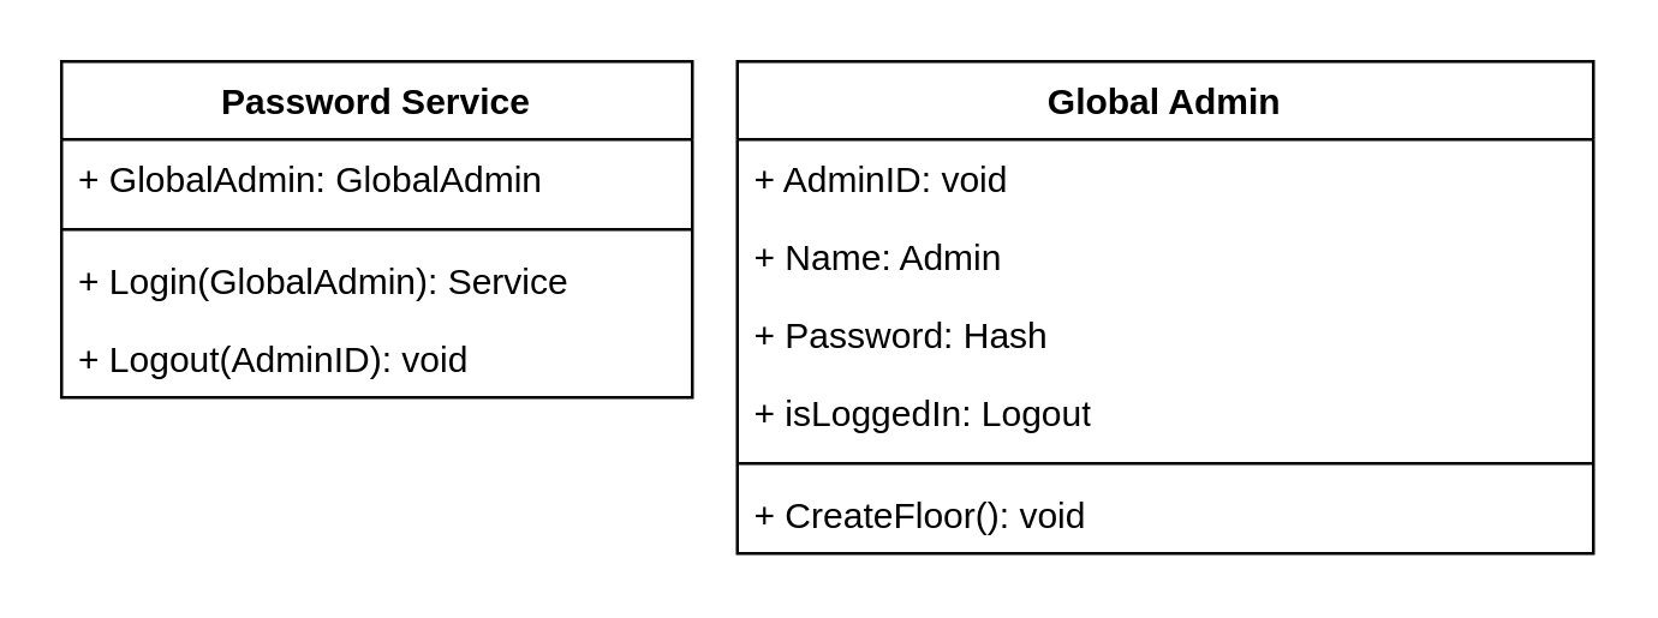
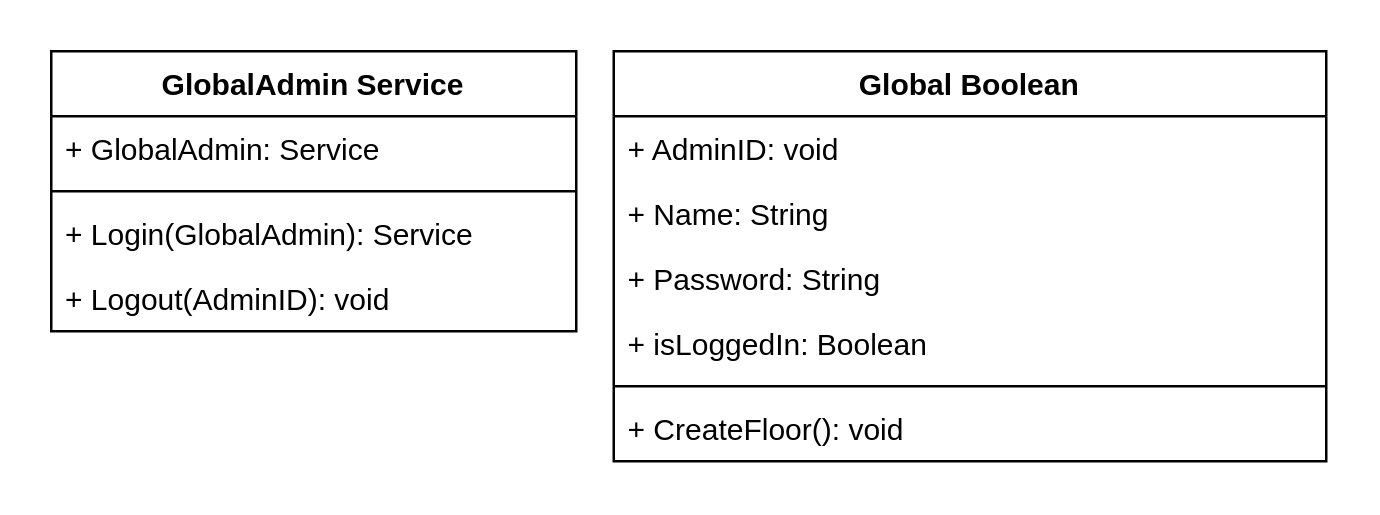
- <mxCell id="9" value="Password Service" style="swimlane;fontStyle=1;align=center;verticalAlign=top;childLayout=stackLayout;horizontal=1;startSize=26;horizontalStack=0;resizeParent=1;resizeParentMax=0;resizeLast=0;collapsible=1;marginBottom=0;whiteSpace=wrap;html=1;" parent="1" vertex="1"><mxGeometry x="20" y="20" width="210" height="112" as="geometry" /></mxCell>
+ <mxCell id="9" value="GlobalAdmin Service" style="swimlane;fontStyle=1;align=center;verticalAlign=top;childLayout=stackLayout;horizontal=1;startSize=26;horizontalStack=0;resizeParent=1;resizeParentMax=0;resizeLast=0;collapsible=1;marginBottom=0;whiteSpace=wrap;html=1;" parent="1" vertex="1"><mxGeometry x="20" y="20" width="210" height="112" as="geometry" /></mxCell>
- <mxCell id="2" value="Global Admin" style="swimlane;fontStyle=1;align=center;verticalAlign=top;childLayout=stackLayout;horizontal=1;startSize=26;horizontalStack=0;resizeParent=1;resizeParentMax=0;resizeLast=0;collapsible=1;marginBottom=0;whiteSpace=wrap;html=1;" parent="1" vertex="1"><mxGeometry x="245" y="20" width="285" height="164" as="geometry" /></mxCell>
+ <mxCell id="2" value="Global Boolean" style="swimlane;fontStyle=1;align=center;verticalAlign=top;childLayout=stackLayout;horizontal=1;startSize=26;horizontalStack=0;resizeParent=1;resizeParentMax=0;resizeLast=0;collapsible=1;marginBottom=0;whiteSpace=wrap;html=1;" parent="1" vertex="1"><mxGeometry x="245" y="20" width="285" height="164" as="geometry" /></mxCell>
- <mxCell id="10" value="+ GlobalAdmin: GlobalAdmin" style="text;strokeColor=none;fillColor=none;align=left;verticalAlign=top;spacingLeft=4;spacingRight=4;overflow=hidden;rotatable=0;points=[[0,0.5],[1,0.5]];portConstraint=eastwest;whiteSpace=wrap;html=1;" parent="9" vertex="1"><mxGeometry y="26" width="210" height="26" as="geometry" /></mxCell>
+ <mxCell id="10" value="+ GlobalAdmin: Service" style="text;strokeColor=none;fillColor=none;align=left;verticalAlign=top;spacingLeft=4;spacingRight=4;overflow=hidden;rotatable=0;points=[[0,0.5],[1,0.5]];portConstraint=eastwest;whiteSpace=wrap;html=1;" parent="9" vertex="1"><mxGeometry y="26" width="210" height="26" as="geometry" /></mxCell>
- <mxCell id="4" value="+ Name: Admin" style="text;strokeColor=none;fillColor=none;align=left;verticalAlign=top;spacingLeft=4;spacingRight=4;overflow=hidden;rotatable=0;points=[[0,0.5],[1,0.5]];portConstraint=eastwest;whiteSpace=wrap;html=1;" parent="2" vertex="1"><mxGeometry y="52" width="285" height="26" as="geometry" /></mxCell>
+ <mxCell id="4" value="+ Name: String" style="text;strokeColor=none;fillColor=none;align=left;verticalAlign=top;spacingLeft=4;spacingRight=4;overflow=hidden;rotatable=0;points=[[0,0.5],[1,0.5]];portConstraint=eastwest;whiteSpace=wrap;html=1;" parent="2" vertex="1"><mxGeometry y="52" width="285" height="26" as="geometry" /></mxCell>
- <mxCell id="5" value="&lt;div&gt;&lt;span style=&quot;background-color: initial;&quot;&gt;+ Password: Hash&lt;/span&gt;&lt;/div&gt;" style="text;strokeColor=none;fillColor=none;align=left;verticalAlign=top;spacingLeft=4;spacingRight=4;overflow=hidden;rotatable=0;points=[[0,0.5],[1,0.5]];portConstraint=eastwest;whiteSpace=wrap;html=1;" parent="2" vertex="1"><mxGeometry y="78" width="285" height="26" as="geometry" /></mxCell>
+ <mxCell id="5" value="&lt;div&gt;&lt;span style=&quot;background-color: initial;&quot;&gt;+ Password: String&lt;/span&gt;&lt;/div&gt;" style="text;strokeColor=none;fillColor=none;align=left;verticalAlign=top;spacingLeft=4;spacingRight=4;overflow=hidden;rotatable=0;points=[[0,0.5],[1,0.5]];portConstraint=eastwest;whiteSpace=wrap;html=1;" parent="2" vertex="1"><mxGeometry y="78" width="285" height="26" as="geometry" /></mxCell>
- <mxCell id="6" value="+ isLoggedIn: Logout" style="text;strokeColor=none;fillColor=none;align=left;verticalAlign=top;spacingLeft=4;spacingRight=4;overflow=hidden;rotatable=0;points=[[0,0.5],[1,0.5]];portConstraint=eastwest;whiteSpace=wrap;html=1;" parent="2" vertex="1"><mxGeometry y="104" width="285" height="26" as="geometry" /></mxCell>
+ <mxCell id="6" value="+ isLoggedIn: Boolean" style="text;strokeColor=none;fillColor=none;align=left;verticalAlign=top;spacingLeft=4;spacingRight=4;overflow=hidden;rotatable=0;points=[[0,0.5],[1,0.5]];portConstraint=eastwest;whiteSpace=wrap;html=1;" parent="2" vertex="1"><mxGeometry y="104" width="285" height="26" as="geometry" /></mxCell>
